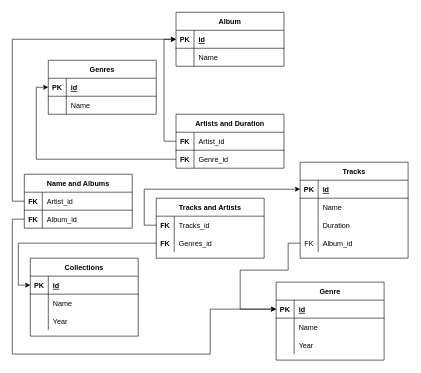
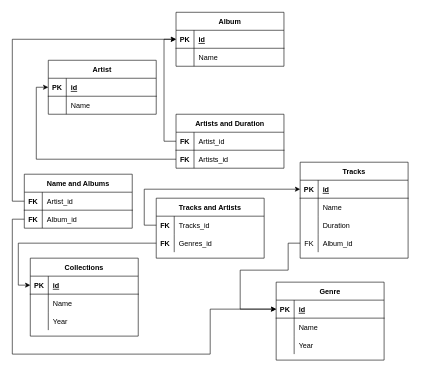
- <mxCell id="40" value="Genres" style="shape=table;startSize=30;container=1;collapsible=1;childLayout=tableLayout;fixedRows=1;rowLines=0;fontStyle=1;align=center;resizeLast=1;" parent="1" vertex="1"><mxGeometry x="80" y="100" width="180" height="90" as="geometry" /></mxCell>
+ <mxCell id="40" value="Artist" style="shape=table;startSize=30;container=1;collapsible=1;childLayout=tableLayout;fixedRows=1;rowLines=0;fontStyle=1;align=center;resizeLast=1;" parent="1" vertex="1"><mxGeometry x="80" y="100" width="180" height="90" as="geometry" /></mxCell>
- <mxCell id="39" value="Genre_id" style="shape=partialRectangle;connectable=0;fillColor=none;top=0;left=0;bottom=0;right=0;align=left;spacingLeft=6;overflow=hidden;" parent="37" vertex="1"><mxGeometry x="30" width="150" height="30" as="geometry"><mxRectangle width="150" height="30" as="alternateBounds" /></mxGeometry></mxCell>
+ <mxCell id="39" value="Artists_id" style="shape=partialRectangle;connectable=0;fillColor=none;top=0;left=0;bottom=0;right=0;align=left;spacingLeft=6;overflow=hidden;" parent="37" vertex="1"><mxGeometry x="30" width="150" height="30" as="geometry"><mxRectangle width="150" height="30" as="alternateBounds" /></mxGeometry></mxCell>
